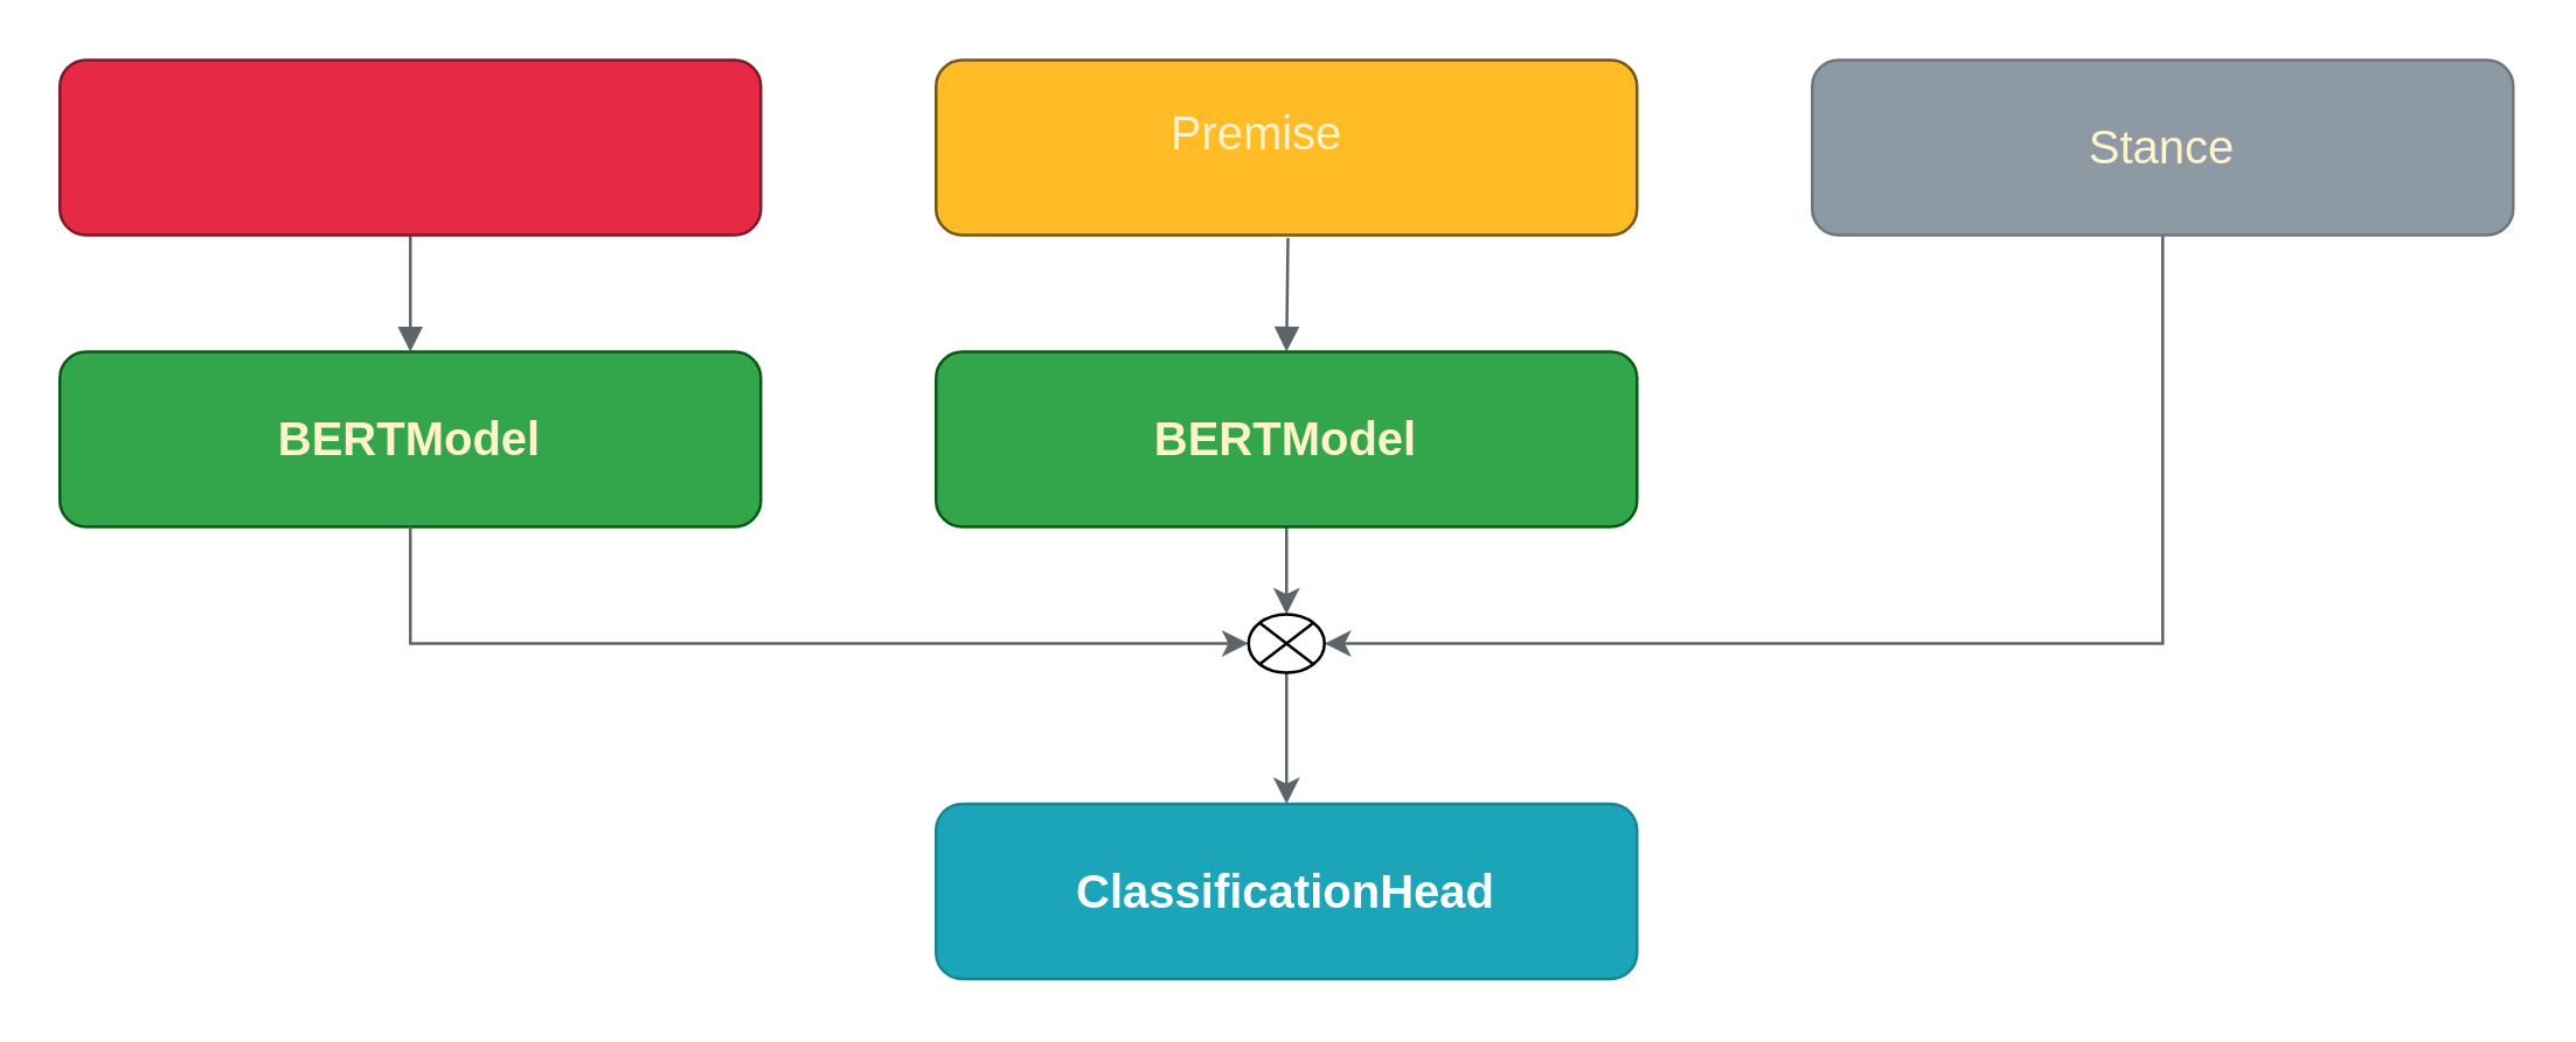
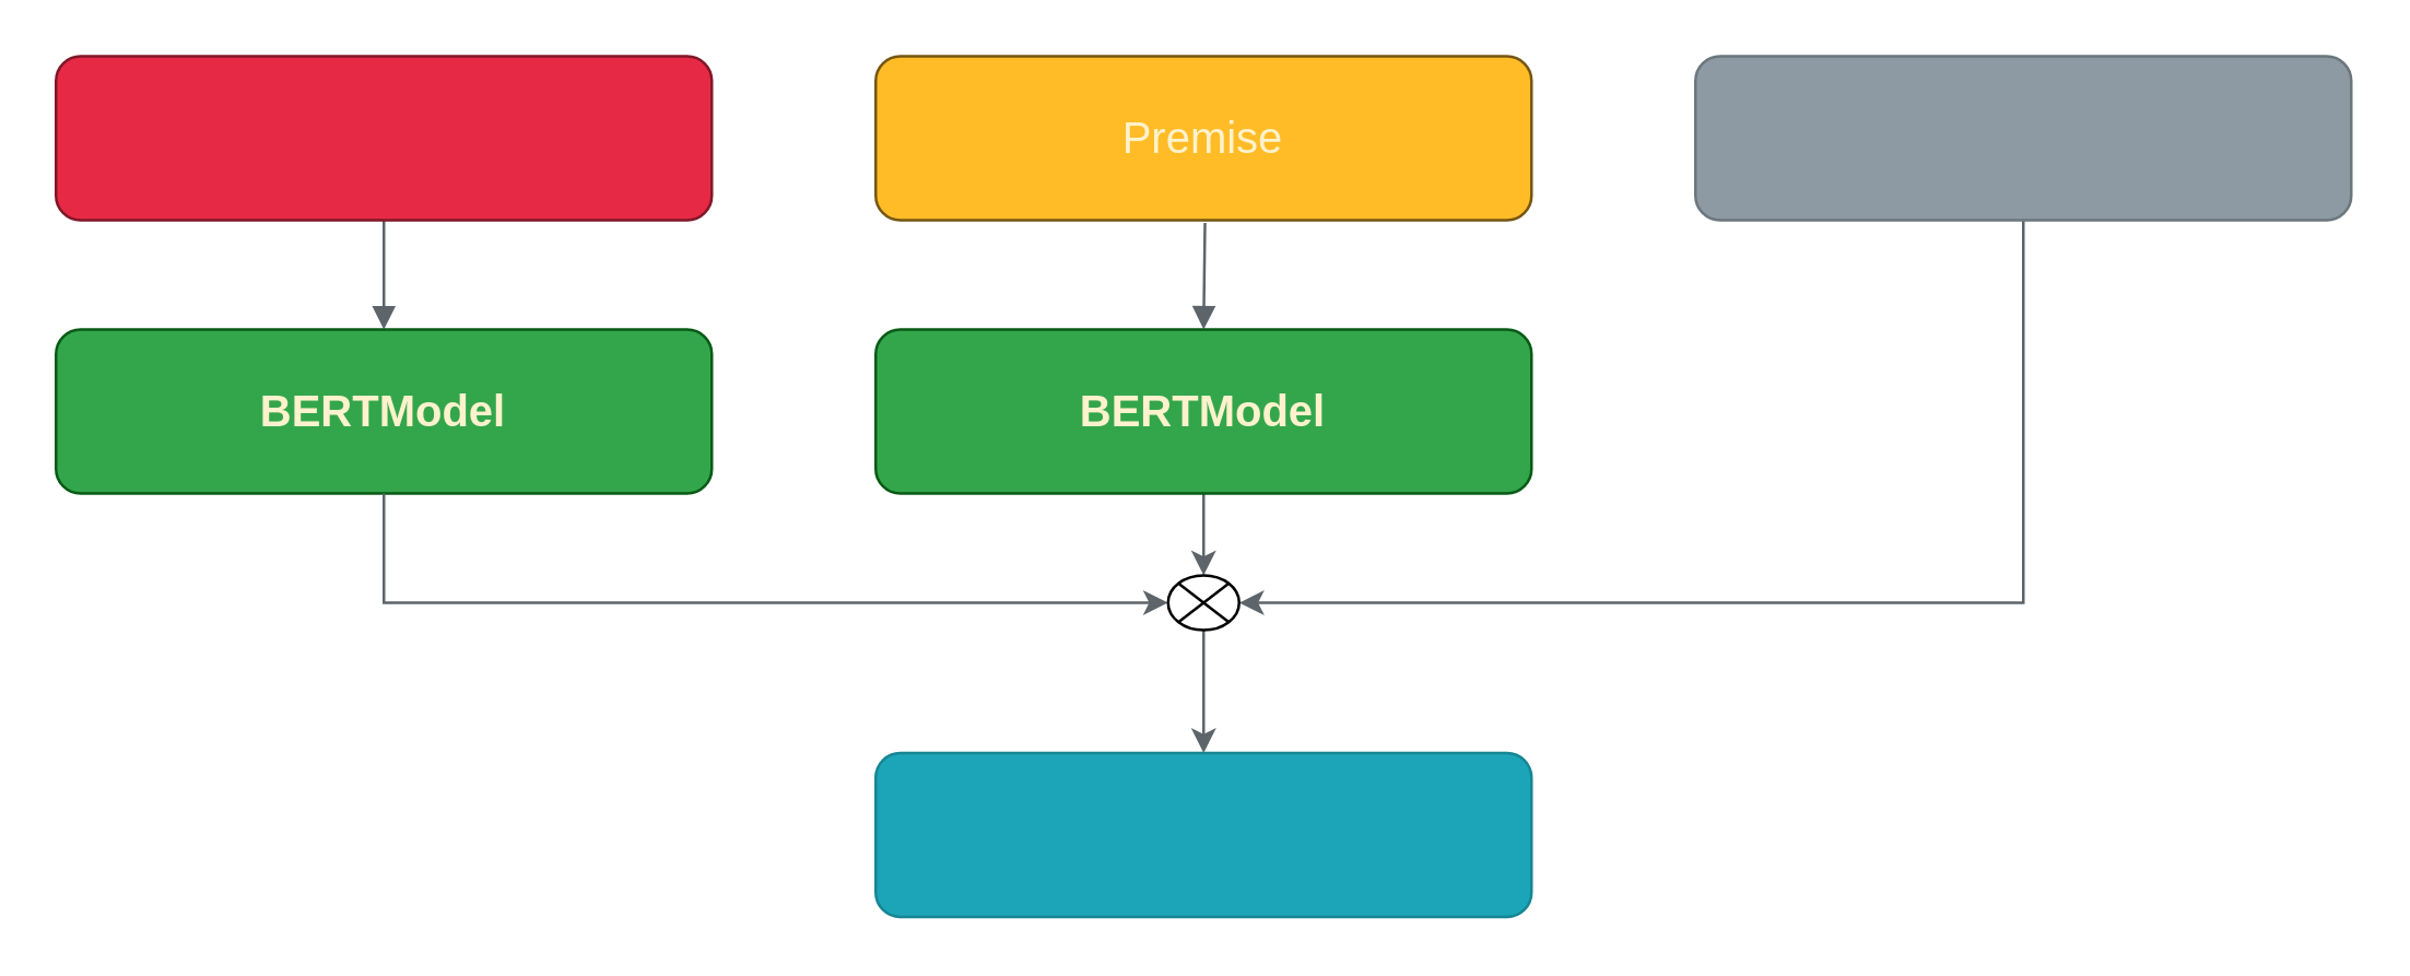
- <mxCell id="12" value="&lt;h6&gt;&lt;font style=&quot;font-size: 16px; font-weight: normal;&quot; color=&quot;#fff2cc&quot;&gt;Premise&lt;/font&gt;&lt;/h6&gt;" style="text;strokeColor=none;align=center;fillColor=none;html=1;verticalAlign=middle;whiteSpace=wrap;rounded=0;" vertex="1" parent="1"><mxGeometry x="365" y="30" width="130" height="30" as="geometry" /></mxCell>
+ <mxCell id="12" value="&lt;h6&gt;&lt;font style=&quot;font-size: 16px; font-weight: normal;&quot; color=&quot;#fff2cc&quot;&gt;Premise&lt;/font&gt;&lt;/h6&gt;" style="text;strokeColor=none;align=center;fillColor=none;html=1;verticalAlign=middle;whiteSpace=wrap;rounded=0;" vertex="1" parent="1"><mxGeometry x="375" y="35" width="130" height="30" as="geometry" /></mxCell>
- <mxCell id="19" value="&lt;h6&gt;&lt;font style=&quot;font-size: 16px; font-weight: normal;&quot; color=&quot;#fff2cc&quot;&gt;Stance&lt;/font&gt;&lt;/h6&gt;" style="text;strokeColor=none;align=center;fillColor=none;html=1;verticalAlign=middle;whiteSpace=wrap;rounded=0;" vertex="1" parent="1"><mxGeometry x="660" y="35" width="160" height="30" as="geometry" /></mxCell>
- <mxCell id="7" value="&lt;h6&gt;&lt;font style=&quot;font-size: 16px;&quot; color=&quot;#ffffff&quot;&gt;ClassificationHead&lt;/font&gt;&lt;/h6&gt;" style="text;strokeColor=none;align=center;fillColor=none;html=1;verticalAlign=middle;whiteSpace=wrap;rounded=0;fontSize=16;" vertex="1" parent="1"><mxGeometry x="365" y="290" width="150" height="30" as="geometry" /></mxCell>
